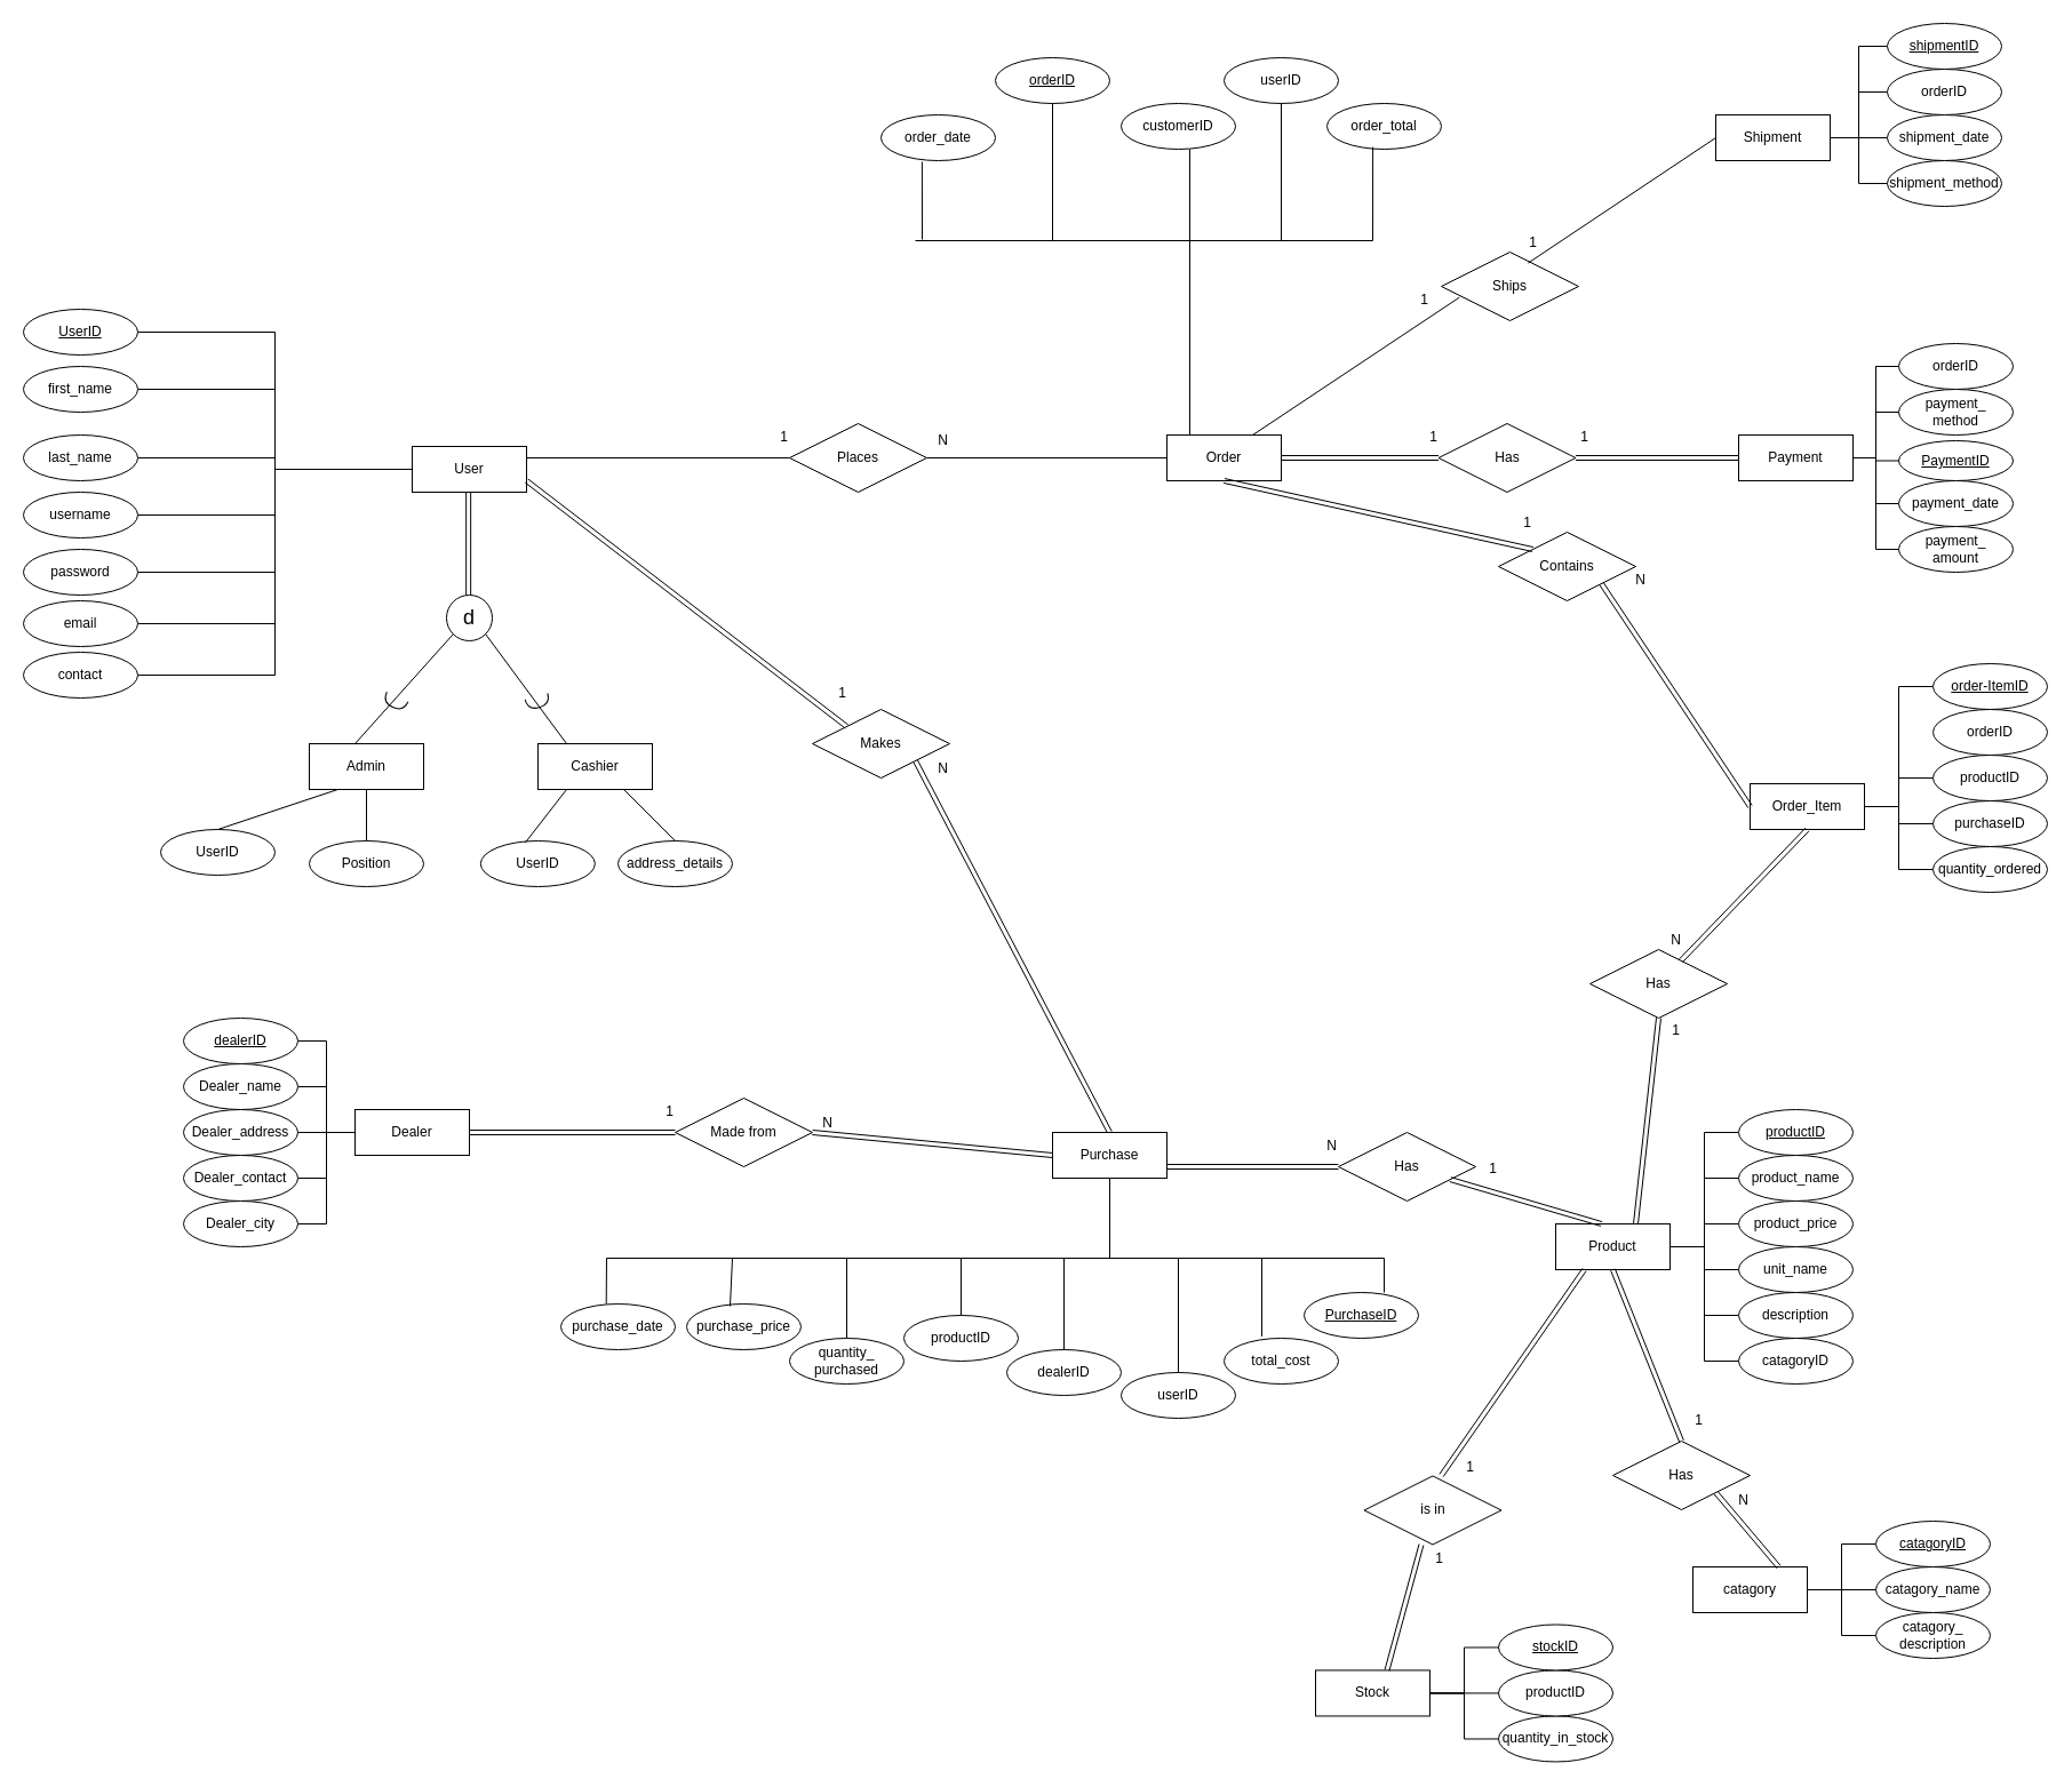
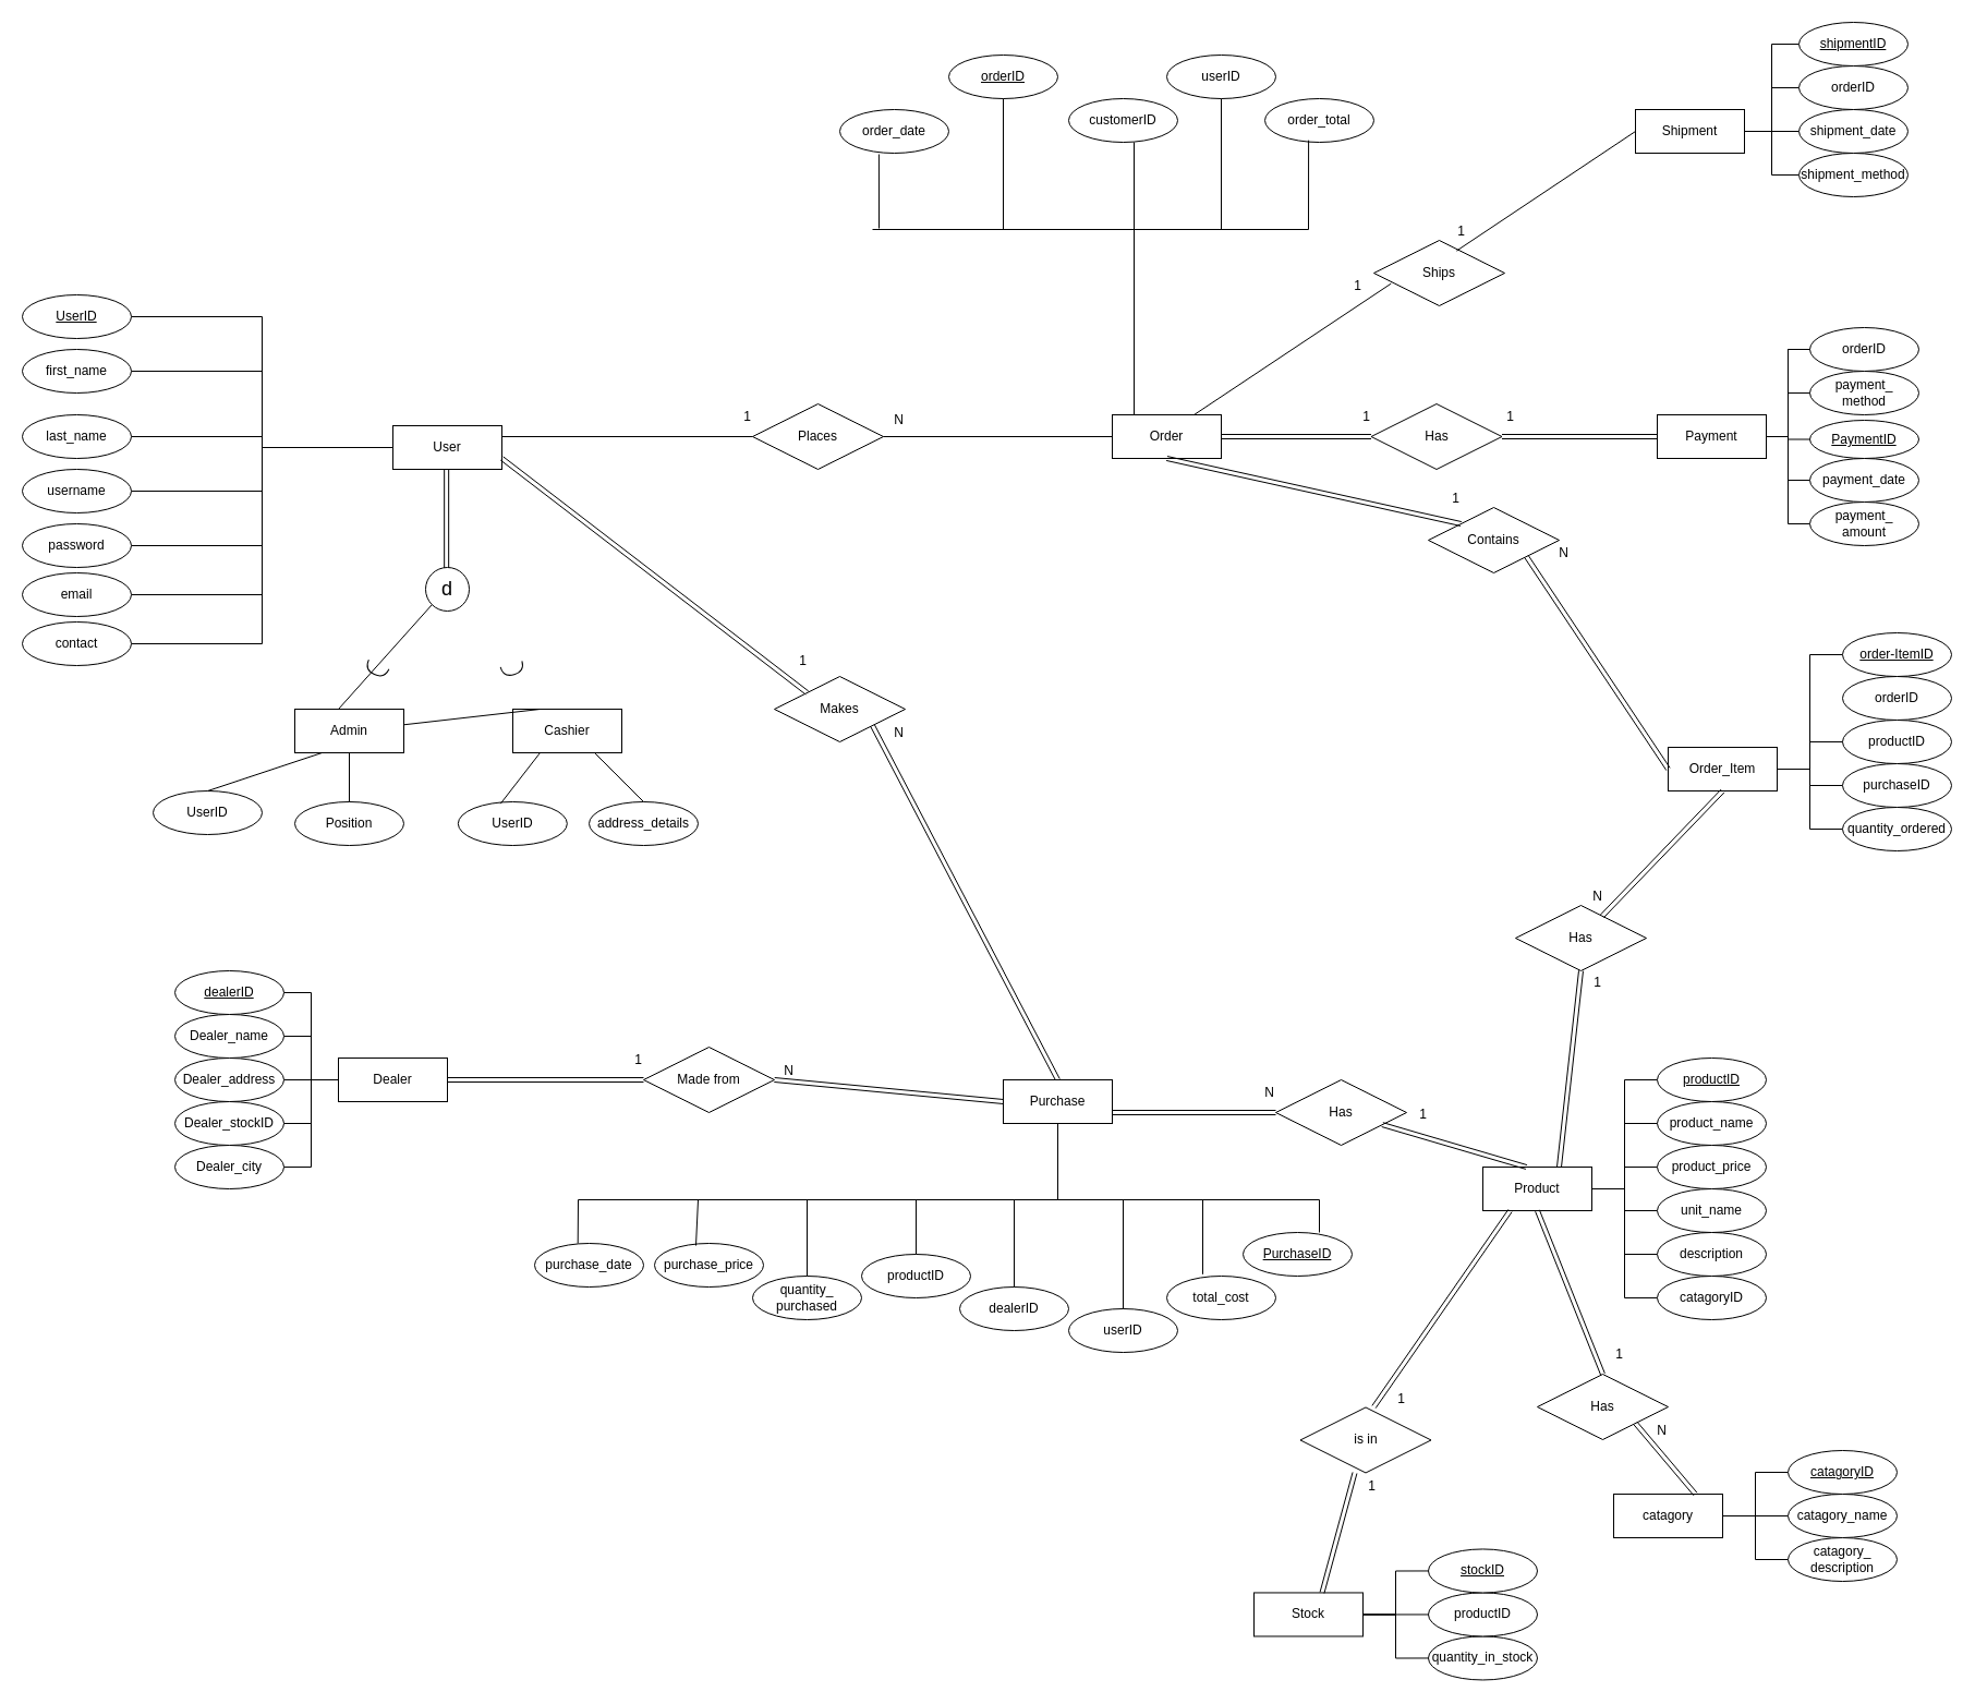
- <mxCell id="30" value="" style="endArrow=none;html=1;rounded=0;entryX=1;entryY=1;entryDx=0;entryDy=0;exitX=0.25;exitY=0;exitDx=0;exitDy=0;" edge="1" parent="22" source="24" target="25"><mxGeometry relative="1" as="geometry"><mxPoint x="50" y="140" as="sourcePoint" /><mxPoint x="136" y="44" as="targetPoint" /></mxGeometry></mxCell>
+ <mxCell id="30" value="" style="endArrow=none;html=1;rounded=0;exitX=0.25;exitY=0;exitDx=0;exitDy=0;" edge="1" parent="22" source="24" target="23"><mxGeometry relative="1" as="geometry"><mxPoint x="50" y="140" as="sourcePoint" /><mxPoint x="136" y="44" as="targetPoint" /></mxGeometry></mxCell>
- <mxCell id="55" value="Dealer_contact" style="ellipse;whiteSpace=wrap;html=1;align=center;" vertex="1" parent="48"><mxGeometry y="120" width="100" height="40" as="geometry" /></mxCell>
+ <mxCell id="55" value="Dealer_stockID" style="ellipse;whiteSpace=wrap;html=1;align=center;" vertex="1" parent="48"><mxGeometry y="120" width="100" height="40" as="geometry" /></mxCell>
